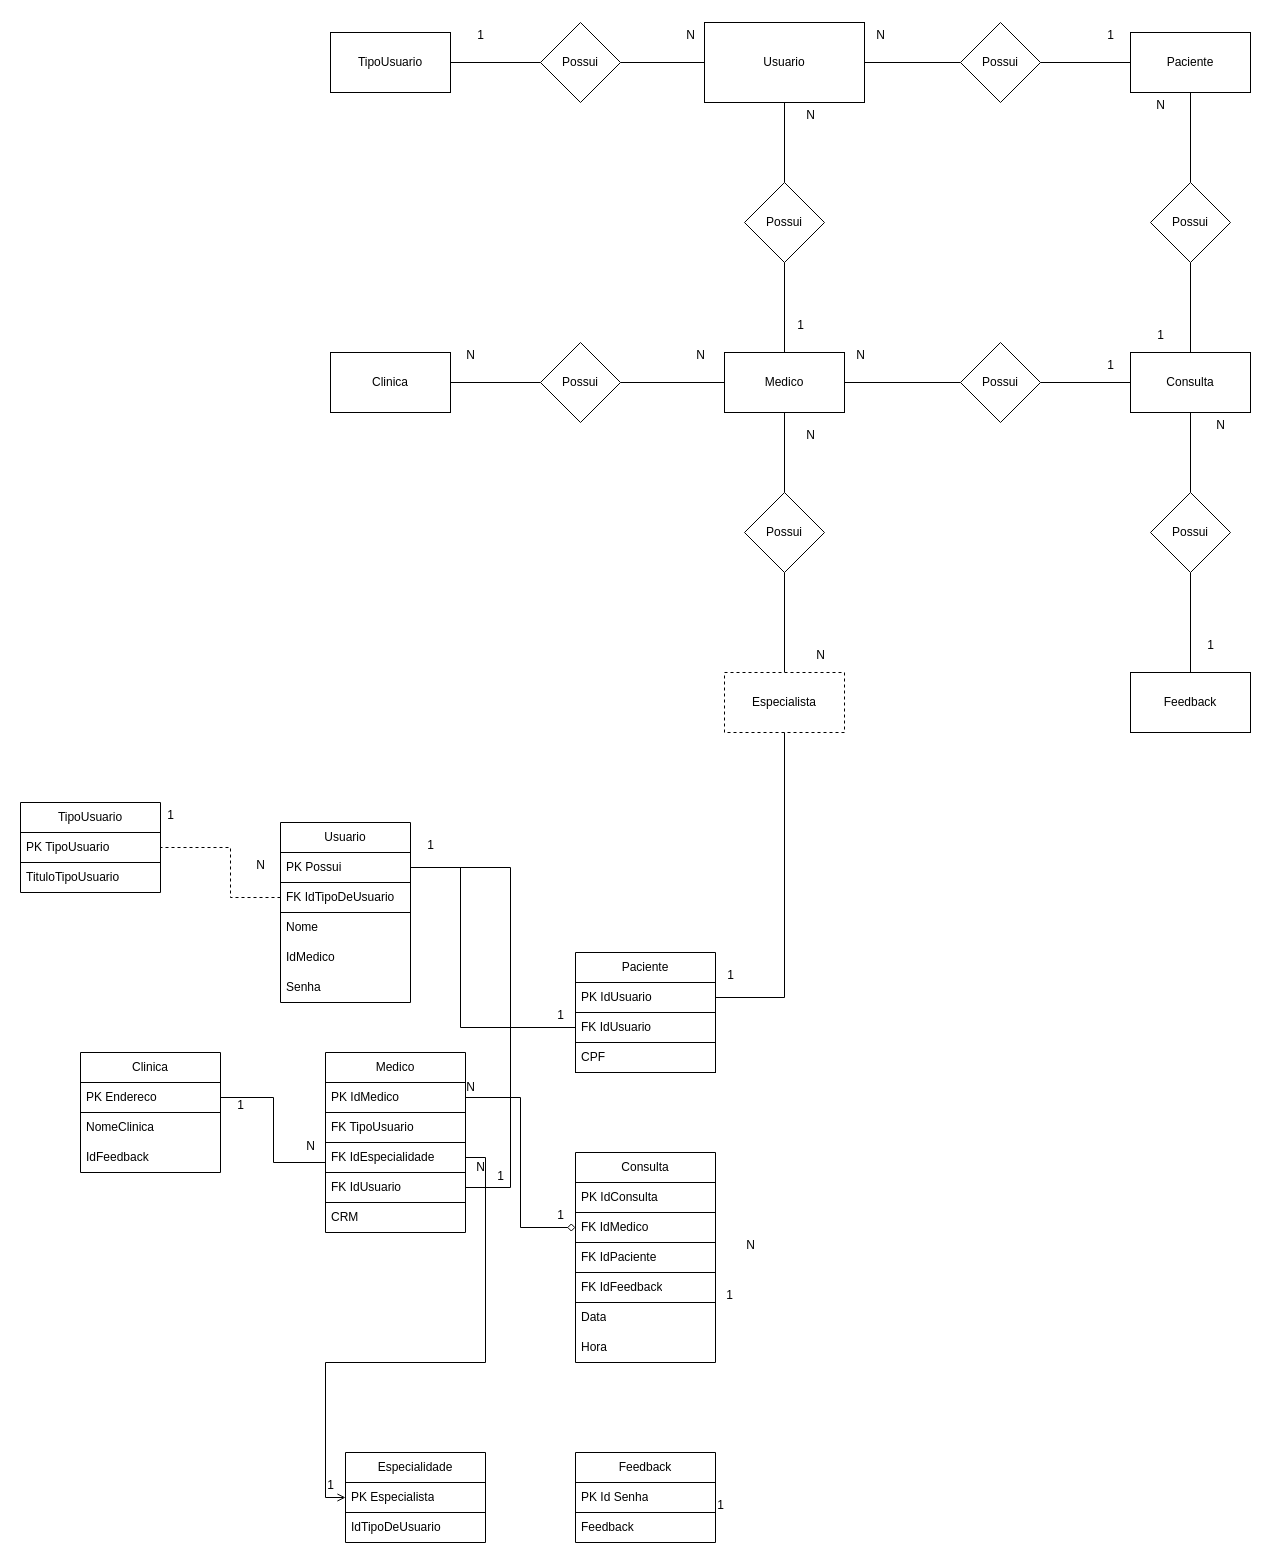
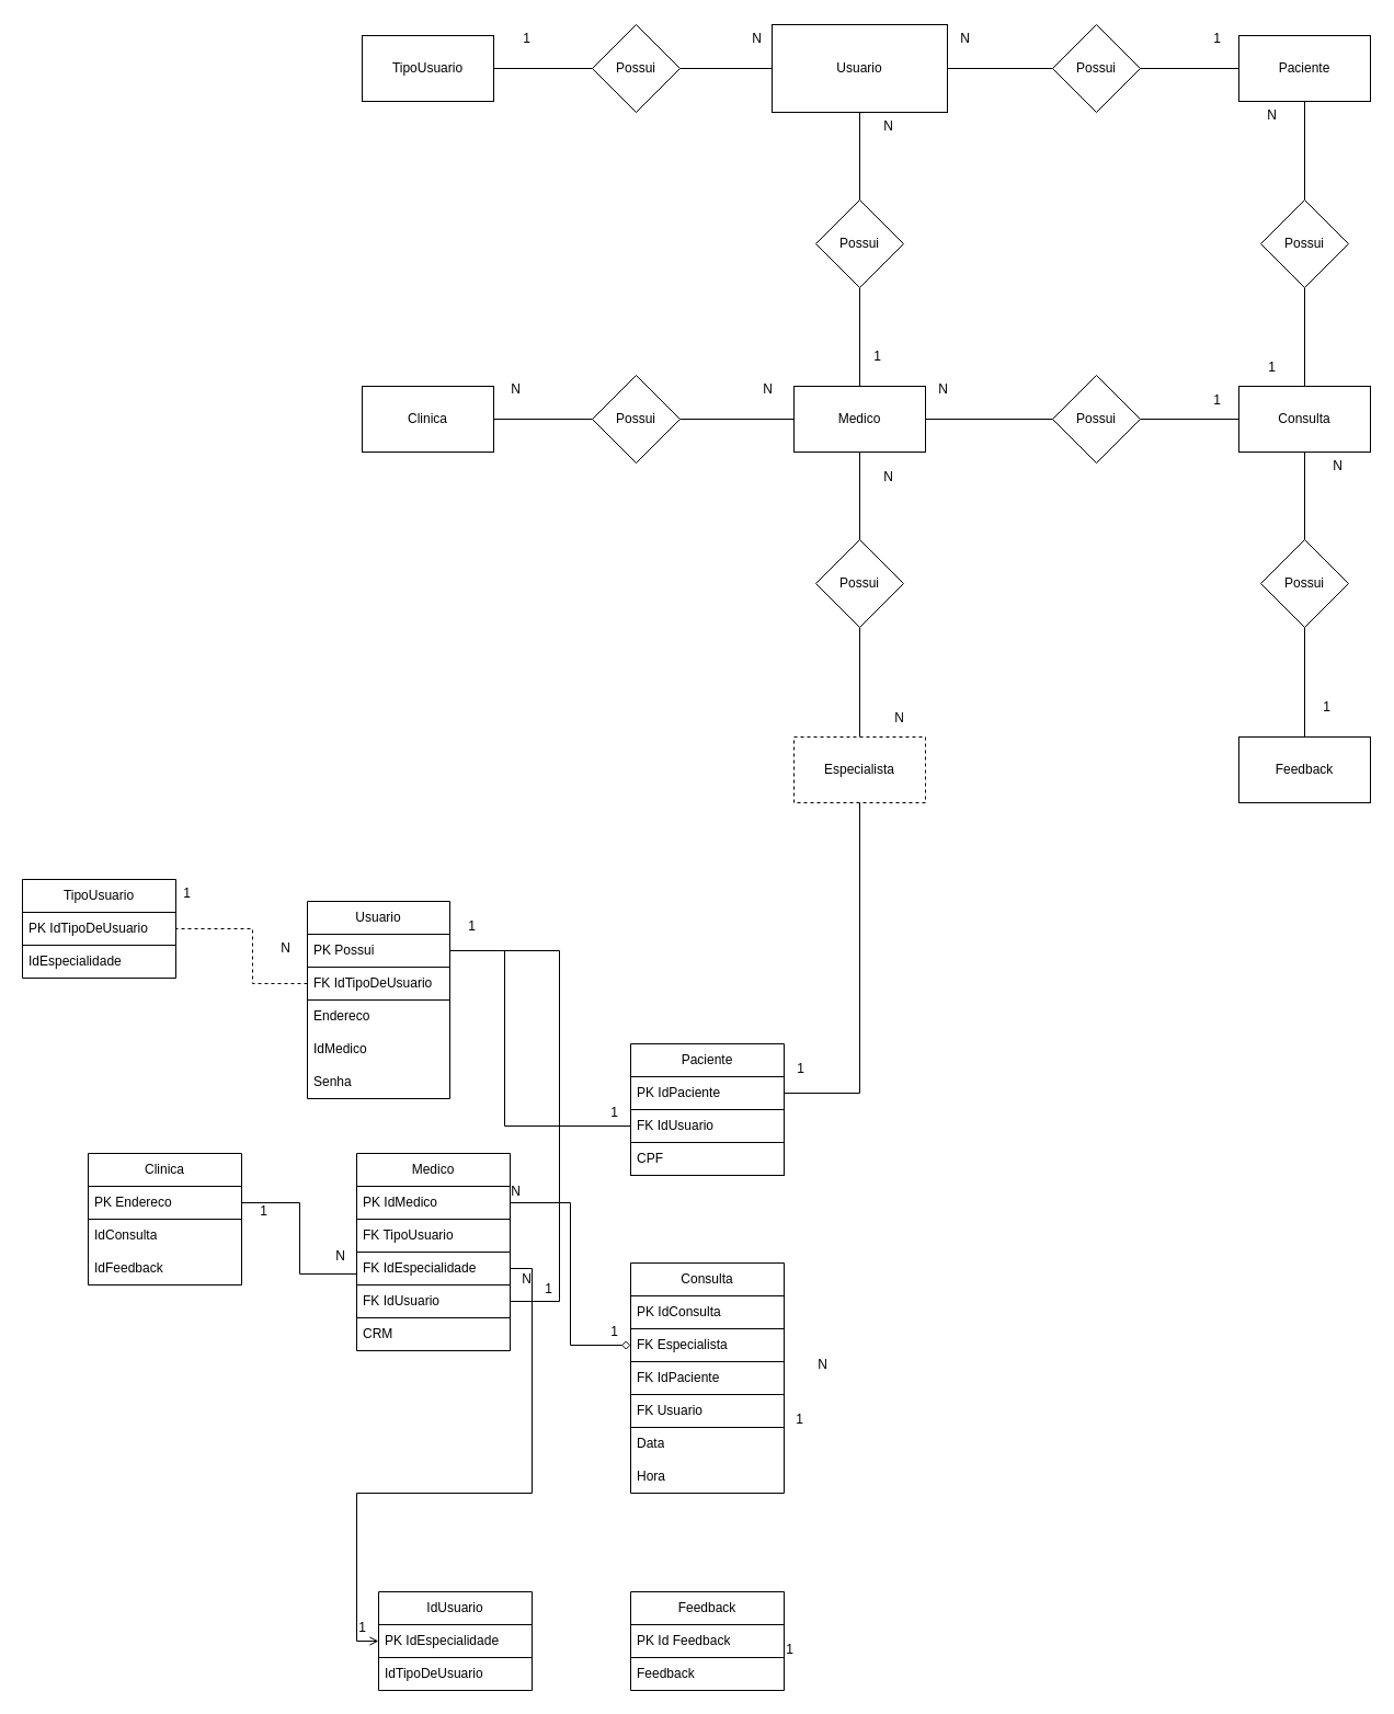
- <mxCell id="51" value="PK TipoUsuario" style="text;strokeColor=default;fillColor=none;align=left;verticalAlign=middle;spacingLeft=4;spacingRight=4;overflow=hidden;points=[[0,0.5],[1,0.5]];portConstraint=eastwest;rotatable=0;whiteSpace=wrap;html=1;" parent="50" vertex="1"><mxGeometry y="30" width="140" height="30" as="geometry" /></mxCell>
+ <mxCell id="51" value="PK IdTipoDeUsuario" style="text;strokeColor=default;fillColor=none;align=left;verticalAlign=middle;spacingLeft=4;spacingRight=4;overflow=hidden;points=[[0,0.5],[1,0.5]];portConstraint=eastwest;rotatable=0;whiteSpace=wrap;html=1;" parent="50" vertex="1"><mxGeometry y="30" width="140" height="30" as="geometry" /></mxCell>
- <mxCell id="52" value="TituloTipoUsuario" style="text;strokeColor=none;fillColor=none;align=left;verticalAlign=middle;spacingLeft=4;spacingRight=4;overflow=hidden;points=[[0,0.5],[1,0.5]];portConstraint=eastwest;rotatable=0;whiteSpace=wrap;html=1;" parent="50" vertex="1"><mxGeometry y="60" width="140" height="30" as="geometry" /></mxCell>
+ <mxCell id="52" value="IdEspecialidade" style="text;strokeColor=none;fillColor=none;align=left;verticalAlign=middle;spacingLeft=4;spacingRight=4;overflow=hidden;points=[[0,0.5],[1,0.5]];portConstraint=eastwest;rotatable=0;whiteSpace=wrap;html=1;" parent="50" vertex="1"><mxGeometry y="60" width="140" height="30" as="geometry" /></mxCell>
- <mxCell id="58" value="Nome" style="text;strokeColor=none;fillColor=none;align=left;verticalAlign=middle;spacingLeft=4;spacingRight=4;overflow=hidden;points=[[0,0.5],[1,0.5]];portConstraint=eastwest;rotatable=0;whiteSpace=wrap;html=1;" parent="55" vertex="1"><mxGeometry y="90" width="130" height="30" as="geometry" /></mxCell>
+ <mxCell id="58" value="Endereco" style="text;strokeColor=none;fillColor=none;align=left;verticalAlign=middle;spacingLeft=4;spacingRight=4;overflow=hidden;points=[[0,0.5],[1,0.5]];portConstraint=eastwest;rotatable=0;whiteSpace=wrap;html=1;" parent="55" vertex="1"><mxGeometry y="90" width="130" height="30" as="geometry" /></mxCell>
- <mxCell id="64" value="PK IdUsuario" style="text;strokeColor=default;fillColor=none;align=left;verticalAlign=middle;spacingLeft=4;spacingRight=4;overflow=hidden;points=[[0,0.5],[1,0.5]];portConstraint=eastwest;rotatable=0;whiteSpace=wrap;html=1;" parent="63" vertex="1"><mxGeometry y="30" width="140" height="30" as="geometry" /></mxCell>
+ <mxCell id="64" value="PK IdPaciente" style="text;strokeColor=default;fillColor=none;align=left;verticalAlign=middle;spacingLeft=4;spacingRight=4;overflow=hidden;points=[[0,0.5],[1,0.5]];portConstraint=eastwest;rotatable=0;whiteSpace=wrap;html=1;" parent="63" vertex="1"><mxGeometry y="30" width="140" height="30" as="geometry" /></mxCell>
- <mxCell id="77" value="NomeClinica" style="text;strokeColor=none;fillColor=none;align=left;verticalAlign=middle;spacingLeft=4;spacingRight=4;overflow=hidden;points=[[0,0.5],[1,0.5]];portConstraint=eastwest;rotatable=0;whiteSpace=wrap;html=1;" parent="75" vertex="1"><mxGeometry y="60" width="140" height="30" as="geometry" /></mxCell>
+ <mxCell id="77" value="IdConsulta" style="text;strokeColor=none;fillColor=none;align=left;verticalAlign=middle;spacingLeft=4;spacingRight=4;overflow=hidden;points=[[0,0.5],[1,0.5]];portConstraint=eastwest;rotatable=0;whiteSpace=wrap;html=1;" parent="75" vertex="1"><mxGeometry y="60" width="140" height="30" as="geometry" /></mxCell>
- <mxCell id="81" value="FK IdMedico" style="text;strokeColor=default;fillColor=none;align=left;verticalAlign=middle;spacingLeft=4;spacingRight=4;overflow=hidden;points=[[0,0.5],[1,0.5]];portConstraint=eastwest;rotatable=0;whiteSpace=wrap;html=1;" parent="79" vertex="1"><mxGeometry y="60" width="140" height="30" as="geometry" /></mxCell>
+ <mxCell id="81" value="FK Especialista" style="text;strokeColor=default;fillColor=none;align=left;verticalAlign=middle;spacingLeft=4;spacingRight=4;overflow=hidden;points=[[0,0.5],[1,0.5]];portConstraint=eastwest;rotatable=0;whiteSpace=wrap;html=1;" parent="79" vertex="1"><mxGeometry y="60" width="140" height="30" as="geometry" /></mxCell>
- <mxCell id="83" value="FK IdFeedback" style="text;strokeColor=default;fillColor=none;align=left;verticalAlign=middle;spacingLeft=4;spacingRight=4;overflow=hidden;points=[[0,0.5],[1,0.5]];portConstraint=eastwest;rotatable=0;whiteSpace=wrap;html=1;" parent="79" vertex="1"><mxGeometry y="120" width="140" height="30" as="geometry" /></mxCell>
+ <mxCell id="83" value="FK Usuario" style="text;strokeColor=default;fillColor=none;align=left;verticalAlign=middle;spacingLeft=4;spacingRight=4;overflow=hidden;points=[[0,0.5],[1,0.5]];portConstraint=eastwest;rotatable=0;whiteSpace=wrap;html=1;" parent="79" vertex="1"><mxGeometry y="120" width="140" height="30" as="geometry" /></mxCell>
- <mxCell id="86" value="Especialidade" style="swimlane;fontStyle=0;childLayout=stackLayout;horizontal=1;startSize=30;horizontalStack=0;resizeParent=1;resizeParentMax=0;resizeLast=0;collapsible=1;marginBottom=0;whiteSpace=wrap;html=1;" parent="1" vertex="1"><mxGeometry x="345" y="1452" width="140" height="90" as="geometry" /></mxCell>
+ <mxCell id="86" value="IdUsuario" style="swimlane;fontStyle=0;childLayout=stackLayout;horizontal=1;startSize=30;horizontalStack=0;resizeParent=1;resizeParentMax=0;resizeLast=0;collapsible=1;marginBottom=0;whiteSpace=wrap;html=1;" parent="1" vertex="1"><mxGeometry x="345" y="1452" width="140" height="90" as="geometry" /></mxCell>
- <mxCell id="87" value="PK Especialista" style="text;strokeColor=default;fillColor=none;align=left;verticalAlign=middle;spacingLeft=4;spacingRight=4;overflow=hidden;points=[[0,0.5],[1,0.5]];portConstraint=eastwest;rotatable=0;whiteSpace=wrap;html=1;" parent="86" vertex="1"><mxGeometry y="30" width="140" height="30" as="geometry" /></mxCell>
+ <mxCell id="87" value="PK IdEspecialidade" style="text;strokeColor=default;fillColor=none;align=left;verticalAlign=middle;spacingLeft=4;spacingRight=4;overflow=hidden;points=[[0,0.5],[1,0.5]];portConstraint=eastwest;rotatable=0;whiteSpace=wrap;html=1;" parent="86" vertex="1"><mxGeometry y="30" width="140" height="30" as="geometry" /></mxCell>
- <mxCell id="90" value="PK Id Senha" style="text;strokeColor=default;fillColor=none;align=left;verticalAlign=middle;spacingLeft=4;spacingRight=4;overflow=hidden;points=[[0,0.5],[1,0.5]];portConstraint=eastwest;rotatable=0;whiteSpace=wrap;html=1;" parent="89" vertex="1"><mxGeometry y="30" width="140" height="30" as="geometry" /></mxCell>
+ <mxCell id="90" value="PK Id Feedback" style="text;strokeColor=default;fillColor=none;align=left;verticalAlign=middle;spacingLeft=4;spacingRight=4;overflow=hidden;points=[[0,0.5],[1,0.5]];portConstraint=eastwest;rotatable=0;whiteSpace=wrap;html=1;" parent="89" vertex="1"><mxGeometry y="30" width="140" height="30" as="geometry" /></mxCell>
